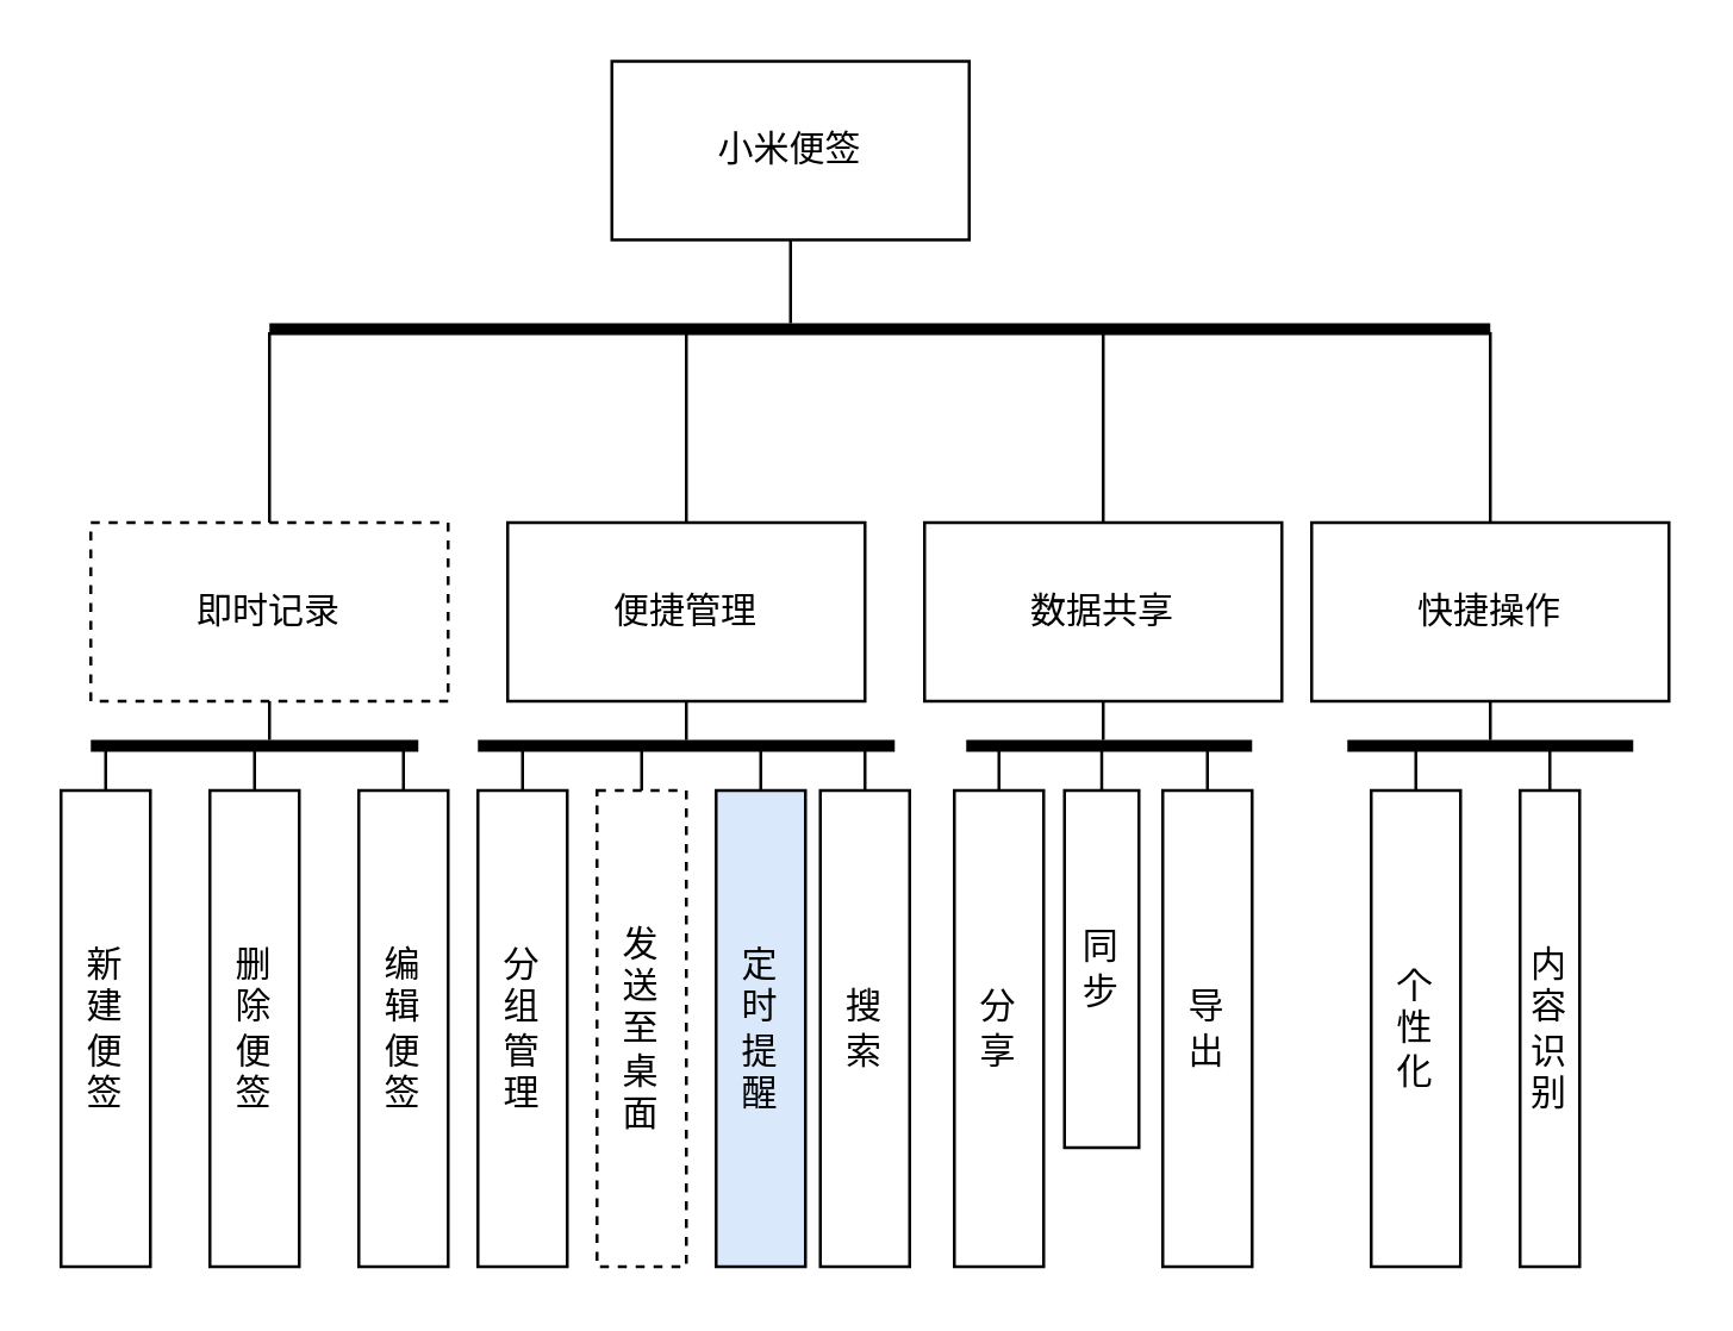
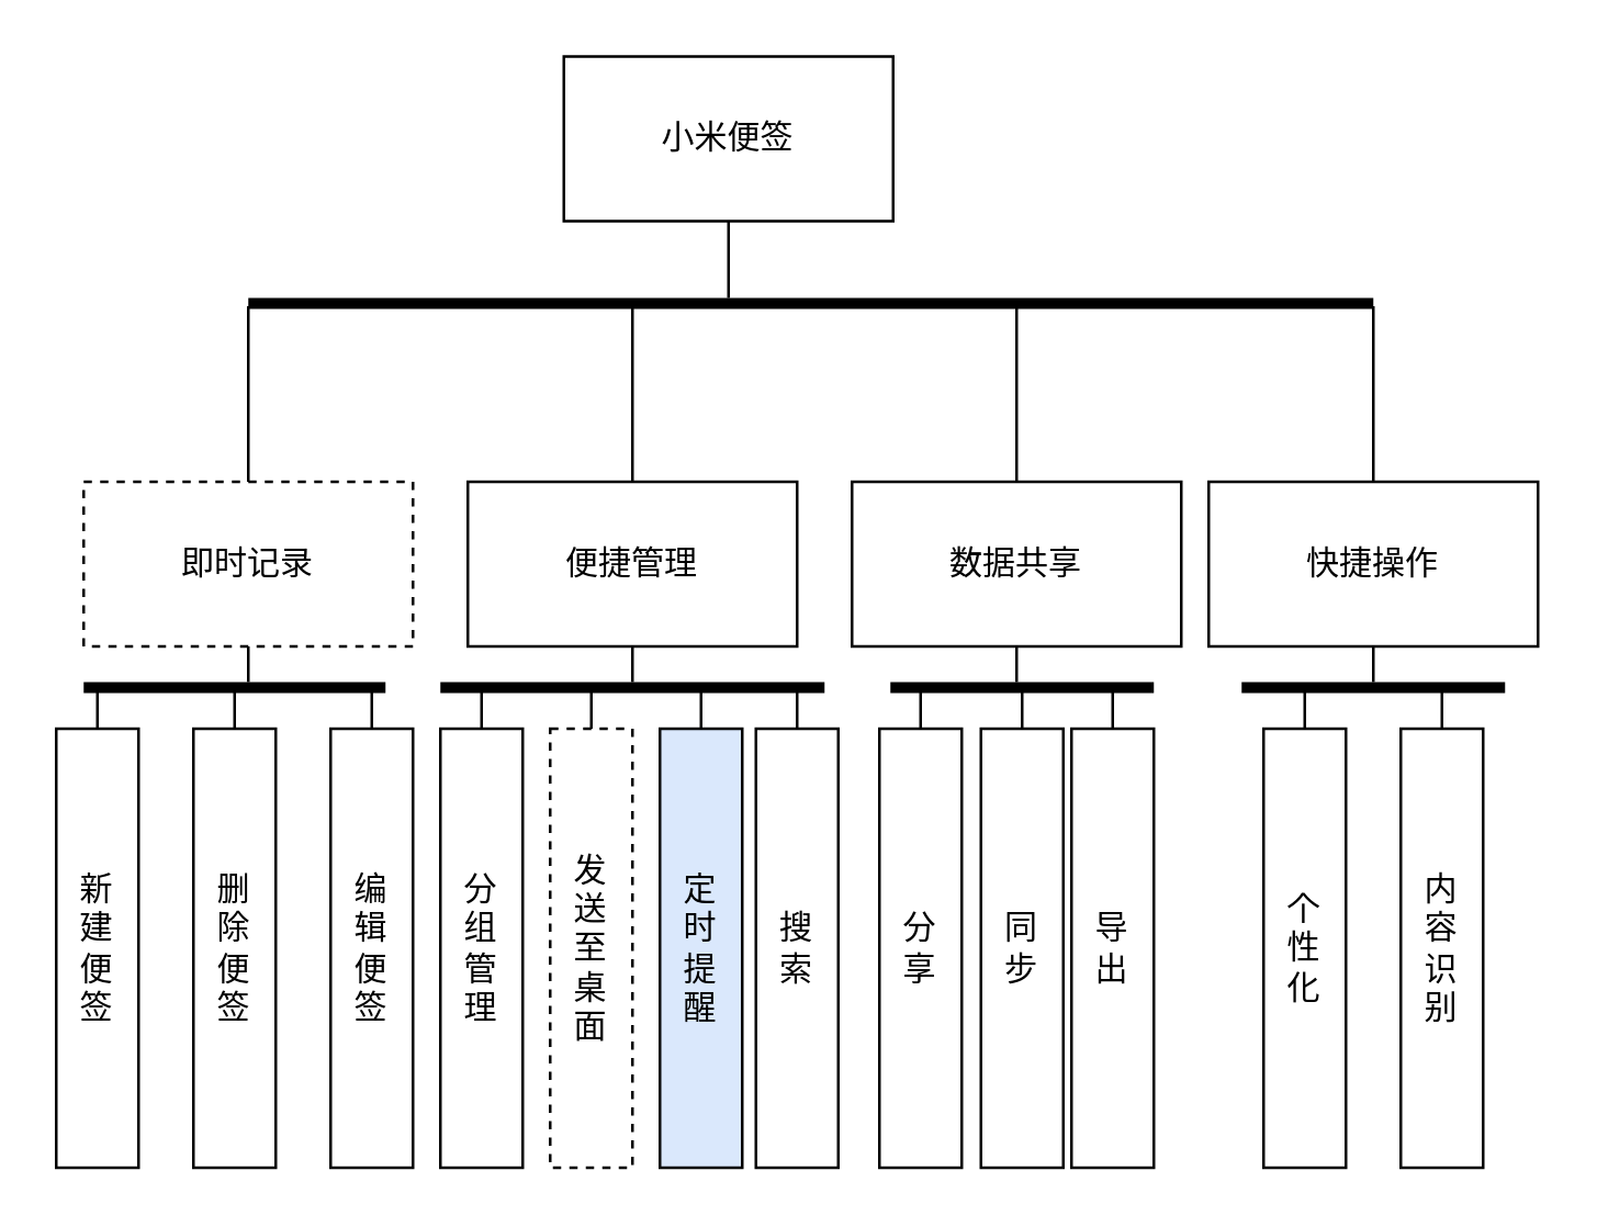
- <mxCell id="33" value="同&lt;br&gt;步&lt;br&gt;" style="rounded=0;whiteSpace=wrap;html=1;" vertex="1" parent="1"><mxGeometry x="357" y="265" width="25" height="120" as="geometry" /></mxCell>
+ <mxCell id="33" value="同&lt;br&gt;步&lt;br&gt;" style="rounded=0;whiteSpace=wrap;html=1;" vertex="1" parent="1"><mxGeometry x="357" y="265" width="30" height="160" as="geometry" /></mxCell>
- <mxCell id="38" value="内&lt;br&gt;容&lt;br&gt;识&lt;br&gt;别" style="rounded=0;whiteSpace=wrap;html=1;" vertex="1" parent="1"><mxGeometry x="510" y="265" width="20" height="160" as="geometry" /></mxCell>
+ <mxCell id="38" value="内&lt;br&gt;容&lt;br&gt;识&lt;br&gt;别" style="rounded=0;whiteSpace=wrap;html=1;" vertex="1" parent="1"><mxGeometry x="510" y="265" width="30" height="160" as="geometry" /></mxCell>
